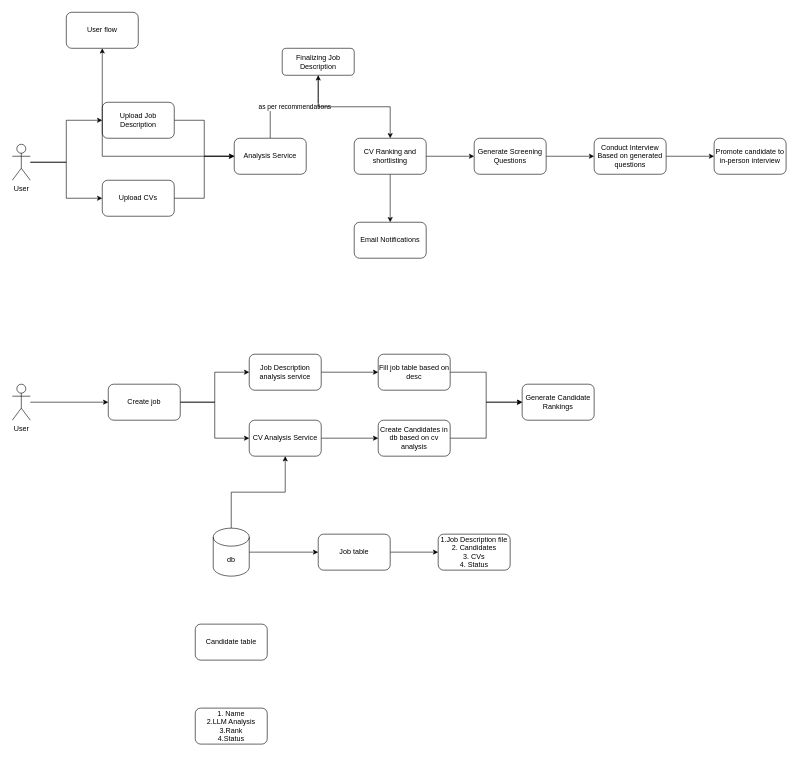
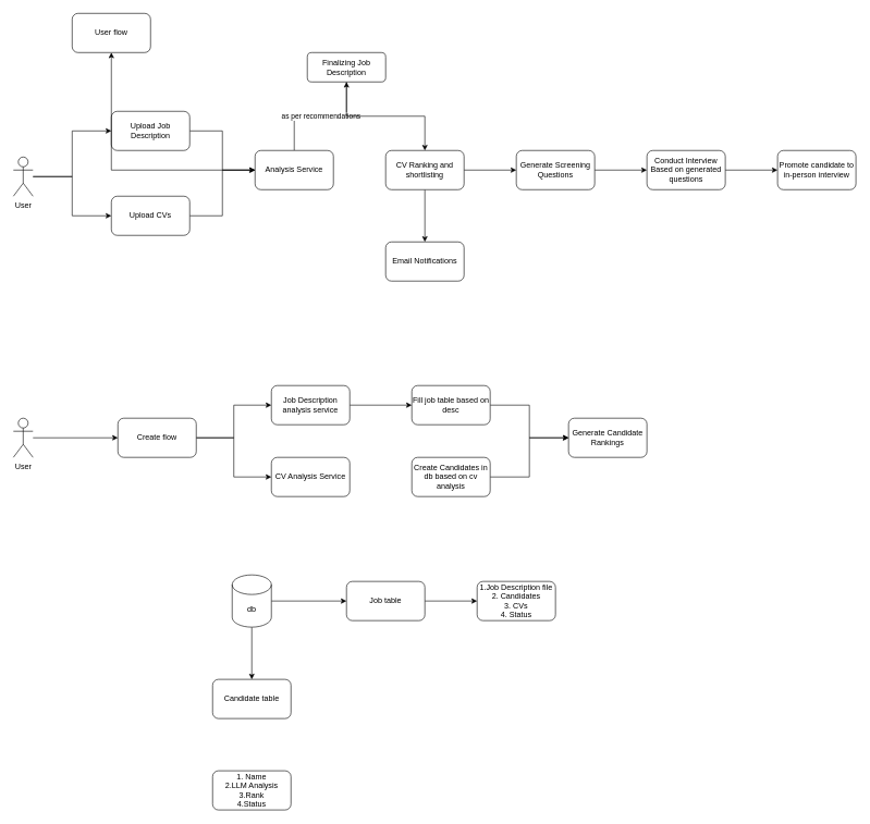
- <mxCell id="28" value="Create job" style="rounded=1;whiteSpace=wrap;html=1;" vertex="1" parent="1"><mxGeometry x="180" y="640" width="120" height="60" as="geometry" /></mxCell>
+ <mxCell id="28" value="Create flow" style="rounded=1;whiteSpace=wrap;html=1;" vertex="1" parent="1"><mxGeometry x="180" y="640" width="120" height="60" as="geometry" /></mxCell>
- <mxCell id="31" style="edgeStyle=orthogonalEdgeStyle;rounded=0;orthogonalLoop=1;jettySize=auto;html=1;entryX=0;entryY=0.5;entryDx=0;entryDy=0;" edge="1" parent="1" source="32" target="35"><mxGeometry relative="1" as="geometry" /></mxCell>
- <mxCell id="39" style="edgeStyle=orthogonalEdgeStyle;rounded=0;orthogonalLoop=1;jettySize=auto;html=1;" edge="1" parent="1" source="40" target="32"><mxGeometry relative="1" as="geometry" /></mxCell>
+ <mxCell id="39" style="edgeStyle=orthogonalEdgeStyle;rounded=0;orthogonalLoop=1;jettySize=auto;html=1;entryX=0.5;entryY=0;entryDx=0;entryDy=0;" edge="1" parent="1" source="40" target="43"><mxGeometry relative="1" as="geometry" /></mxCell>
